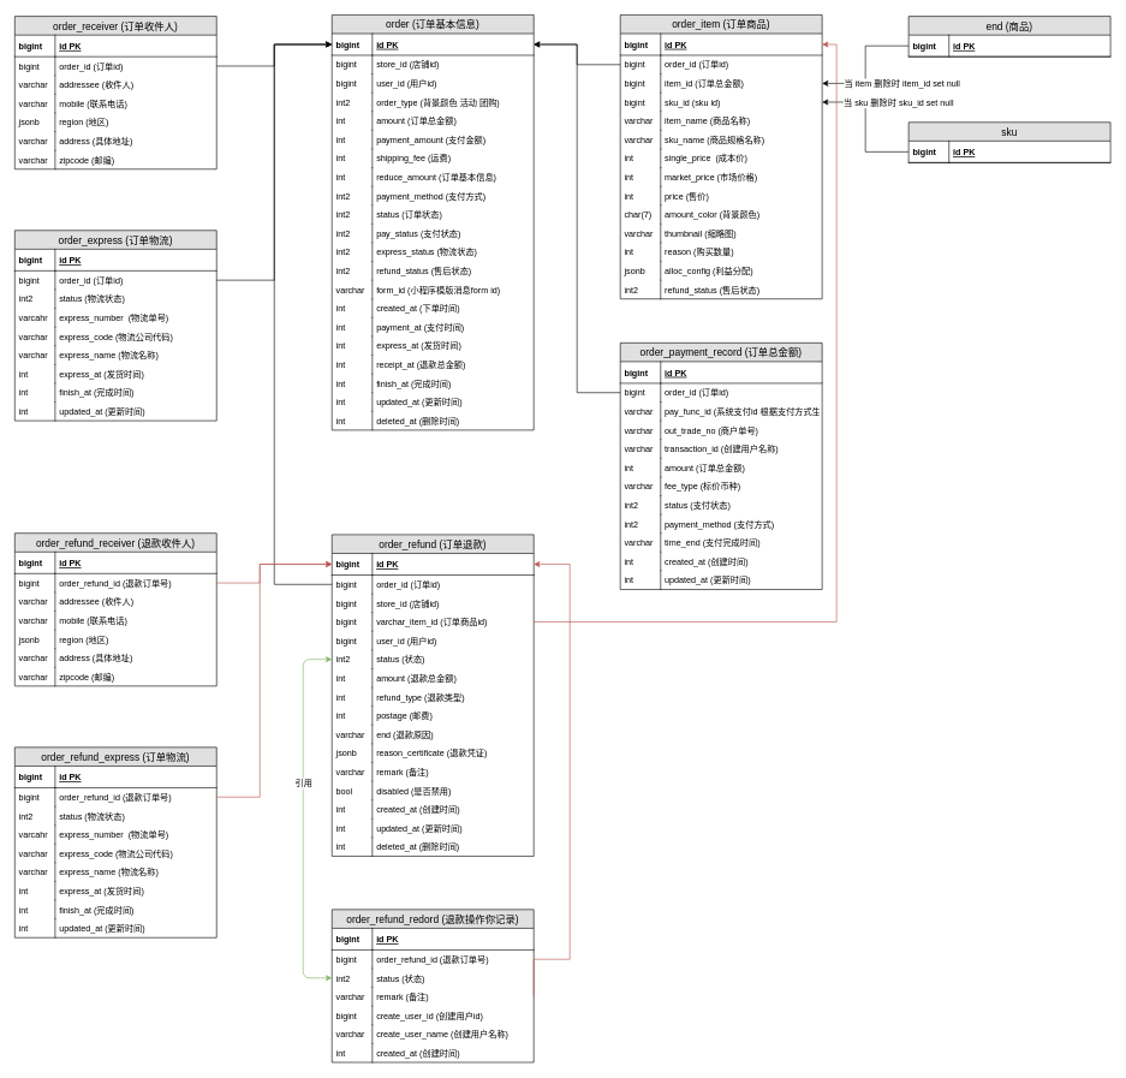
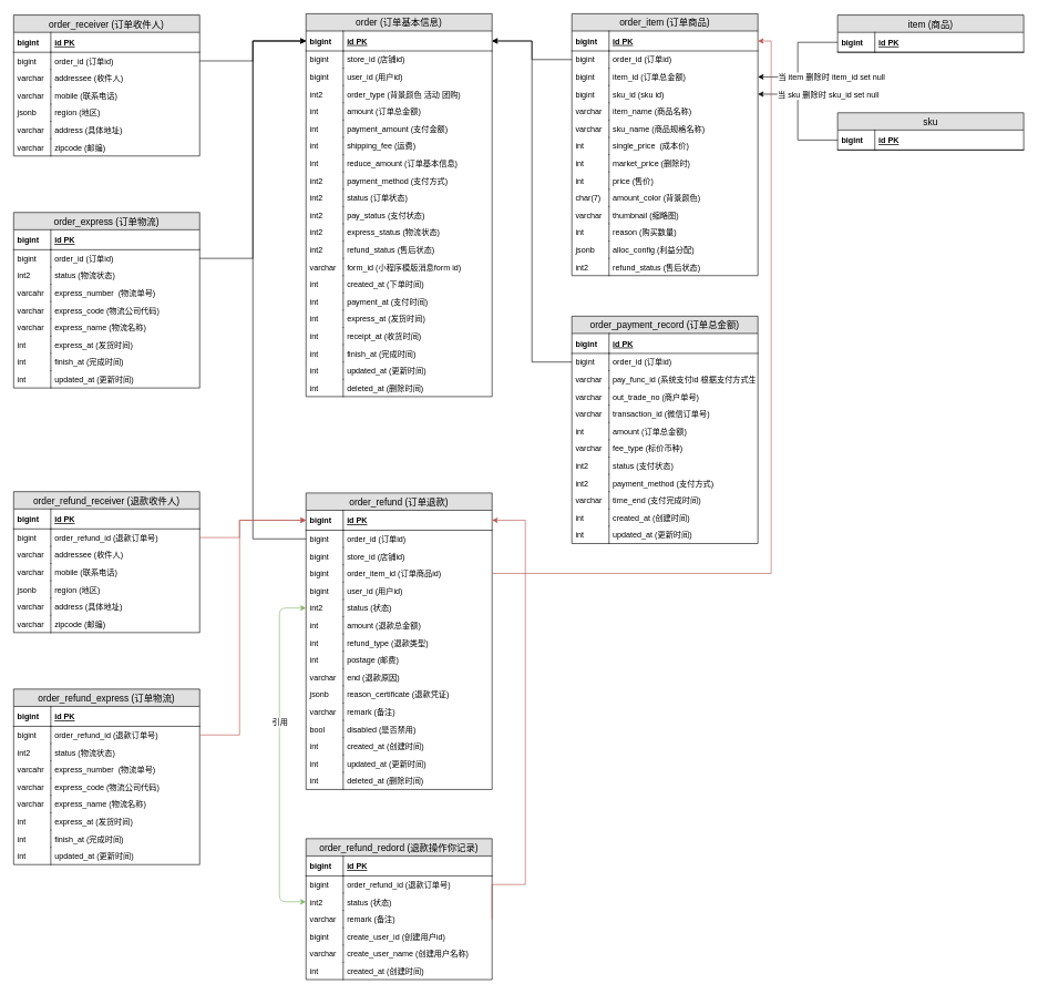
- <mxCell id="91" value="end (商品)" style="swimlane;fontStyle=0;childLayout=stackLayout;horizontal=1;startSize=26;fillColor=#e0e0e0;horizontalStack=0;resizeParent=1;resizeParentMax=0;resizeLast=0;collapsible=1;marginBottom=0;swimlaneFillColor=#ffffff;align=center;fontSize=14;" vertex="1" parent="1"><mxGeometry x="1260" y="22" width="280" height="56" as="geometry" /></mxCell>
+ <mxCell id="91" value="item (商品)" style="swimlane;fontStyle=0;childLayout=stackLayout;horizontal=1;startSize=26;fillColor=#e0e0e0;horizontalStack=0;resizeParent=1;resizeParentMax=0;resizeLast=0;collapsible=1;marginBottom=0;swimlaneFillColor=#ffffff;align=center;fontSize=14;" vertex="1" parent="1"><mxGeometry x="1260" y="22" width="280" height="56" as="geometry" /></mxCell>
- <mxCell id="75" value="market_price (市场价格)" style="shape=partialRectangle;top=0;left=0;right=0;bottom=0;align=left;verticalAlign=top;fillColor=none;spacingLeft=60;spacingRight=4;overflow=hidden;rotatable=0;points=[[0,0.5],[1,0.5]];portConstraint=eastwest;dropTarget=0;fontSize=12;" vertex="1" parent="60"><mxGeometry y="212" width="280" height="26" as="geometry" /></mxCell>
+ <mxCell id="75" value="market_price (删除时)" style="shape=partialRectangle;top=0;left=0;right=0;bottom=0;align=left;verticalAlign=top;fillColor=none;spacingLeft=60;spacingRight=4;overflow=hidden;rotatable=0;points=[[0,0.5],[1,0.5]];portConstraint=eastwest;dropTarget=0;fontSize=12;" vertex="1" parent="60"><mxGeometry y="212" width="280" height="26" as="geometry" /></mxCell>
- <mxCell id="37" value="receipt_at (退款总金额)" style="shape=partialRectangle;top=0;left=0;right=0;bottom=0;align=left;verticalAlign=top;fillColor=none;spacingLeft=60;spacingRight=4;overflow=hidden;rotatable=0;points=[[0,0.5],[1,0.5]];portConstraint=eastwest;dropTarget=0;fontSize=12;" vertex="1" parent="2"><mxGeometry y="472" width="280" height="26" as="geometry" /></mxCell>
+ <mxCell id="37" value="receipt_at (收货时间)" style="shape=partialRectangle;top=0;left=0;right=0;bottom=0;align=left;verticalAlign=top;fillColor=none;spacingLeft=60;spacingRight=4;overflow=hidden;rotatable=0;points=[[0,0.5],[1,0.5]];portConstraint=eastwest;dropTarget=0;fontSize=12;" vertex="1" parent="2"><mxGeometry y="472" width="280" height="26" as="geometry" /></mxCell>
- <mxCell id="130" value="transaction_id (创建用户名称)" style="shape=partialRectangle;top=0;left=0;right=0;bottom=0;align=left;verticalAlign=top;fillColor=none;spacingLeft=60;spacingRight=4;overflow=hidden;rotatable=0;points=[[0,0.5],[1,0.5]];portConstraint=eastwest;dropTarget=0;fontSize=12;" vertex="1" parent="121"><mxGeometry y="134" width="280" height="26" as="geometry" /></mxCell>
+ <mxCell id="130" value="transaction_id (微信订单号)" style="shape=partialRectangle;top=0;left=0;right=0;bottom=0;align=left;verticalAlign=top;fillColor=none;spacingLeft=60;spacingRight=4;overflow=hidden;rotatable=0;points=[[0,0.5],[1,0.5]];portConstraint=eastwest;dropTarget=0;fontSize=12;" vertex="1" parent="121"><mxGeometry y="134" width="280" height="26" as="geometry" /></mxCell>
- <mxCell id="154" value="varchar_item_id (订单商品id)" style="shape=partialRectangle;top=0;left=0;right=0;bottom=0;align=left;verticalAlign=top;fillColor=none;spacingLeft=60;spacingRight=4;overflow=hidden;rotatable=0;points=[[0,0.5],[1,0.5]];portConstraint=eastwest;dropTarget=0;fontSize=12;" vertex="1" parent="147"><mxGeometry y="108" width="280" height="26" as="geometry" /></mxCell>
+ <mxCell id="154" value="order_item_id (订单商品id)" style="shape=partialRectangle;top=0;left=0;right=0;bottom=0;align=left;verticalAlign=top;fillColor=none;spacingLeft=60;spacingRight=4;overflow=hidden;rotatable=0;points=[[0,0.5],[1,0.5]];portConstraint=eastwest;dropTarget=0;fontSize=12;" vertex="1" parent="147"><mxGeometry y="108" width="280" height="26" as="geometry" /></mxCell>
